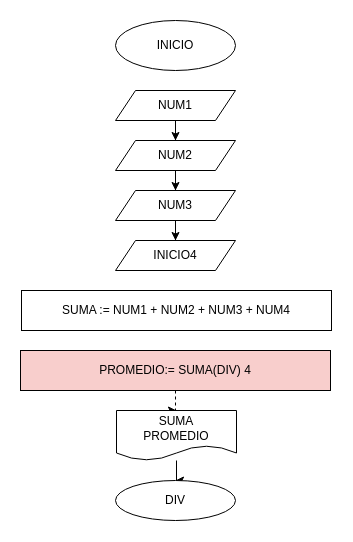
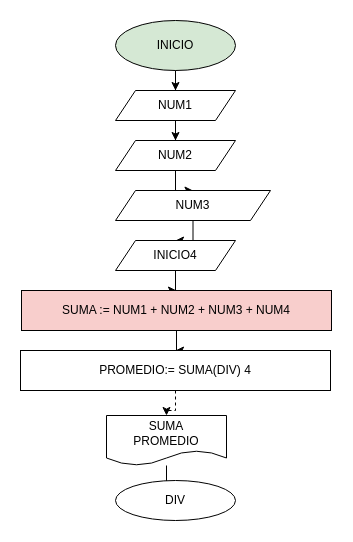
- <mxCell id="3" value="INICIO" style="ellipse;whiteSpace=wrap;html=1;" vertex="1" parent="1"><mxGeometry x="115" y="20" width="120" height="50" as="geometry" /></mxCell>
+ <mxCell id="3" value="INICIO" style="ellipse;whiteSpace=wrap;html=1;fillColor=#d5e8d4;" vertex="1" parent="1"><mxGeometry x="115" y="20" width="120" height="50" as="geometry" /></mxCell>
+ <mxCell id="2" value="" style="edgeStyle=orthogonalEdgeStyle;rounded=0;orthogonalLoop=1;jettySize=auto;html=1;" edge="1" parent="1" source="3" target="5"><mxGeometry relative="1" as="geometry" /></mxCell>
- <mxCell id="9" value="NUM3" style="shape=parallelogram;perimeter=parallelogramPerimeter;whiteSpace=wrap;html=1;fixedSize=1;" vertex="1" parent="1"><mxGeometry x="115" y="190" width="120" height="30" as="geometry" /></mxCell>
+ <mxCell id="9" value="NUM3" style="shape=parallelogram;perimeter=parallelogramPerimeter;whiteSpace=wrap;html=1;fixedSize=1;" vertex="1" parent="1"><mxGeometry x="115" y="190" width="155" height="30" as="geometry" /></mxCell>
+ <mxCell id="10" value="" style="edgeStyle=orthogonalEdgeStyle;rounded=0;orthogonalLoop=1;jettySize=auto;html=1;" edge="1" parent="1" source="11" target="13"><mxGeometry relative="1" as="geometry" /></mxCell>
- <mxCell id="13" value="SUMA := NUM1 + NUM2 + NUM3 + NUM4" style="rounded=0;whiteSpace=wrap;html=1;" vertex="1" parent="1"><mxGeometry x="21" y="290" width="310" height="40" as="geometry" /></mxCell>
+ <mxCell id="13" value="SUMA := NUM1 + NUM2 + NUM3 + NUM4" style="rounded=0;whiteSpace=wrap;html=1;fillColor=#f8cecc;" vertex="1" parent="1"><mxGeometry x="21" y="290" width="310" height="40" as="geometry" /></mxCell>
+ <mxCell id="12" value="" style="edgeStyle=orthogonalEdgeStyle;rounded=0;orthogonalLoop=1;jettySize=auto;html=1;" edge="1" parent="1" source="13" target="15"><mxGeometry relative="1" as="geometry" /></mxCell>
- <mxCell id="15" value="PROMEDIO:= SUMA(DIV) 4" style="rounded=0;whiteSpace=wrap;html=1;fillColor=#f8cecc;" vertex="1" parent="1"><mxGeometry x="20" y="350" width="310" height="40" as="geometry" /></mxCell>
+ <mxCell id="15" value="PROMEDIO:= SUMA(DIV) 4" style="rounded=0;whiteSpace=wrap;html=1;" vertex="1" parent="1"><mxGeometry x="20" y="350" width="310" height="40" as="geometry" /></mxCell>
- <mxCell id="17" value="SUMA&lt;div&gt;PROMEDIO&lt;/div&gt;" style="shape=document;whiteSpace=wrap;html=1;boundedLbl=1;" vertex="1" parent="1"><mxGeometry x="116" y="410" width="120" height="50" as="geometry" /></mxCell>
+ <mxCell id="17" value="SUMA&lt;div&gt;PROMEDIO&lt;/div&gt;" style="shape=document;whiteSpace=wrap;html=1;boundedLbl=1;" vertex="1" parent="1"><mxGeometry x="106" y="415" width="120" height="50" as="geometry" /></mxCell>
